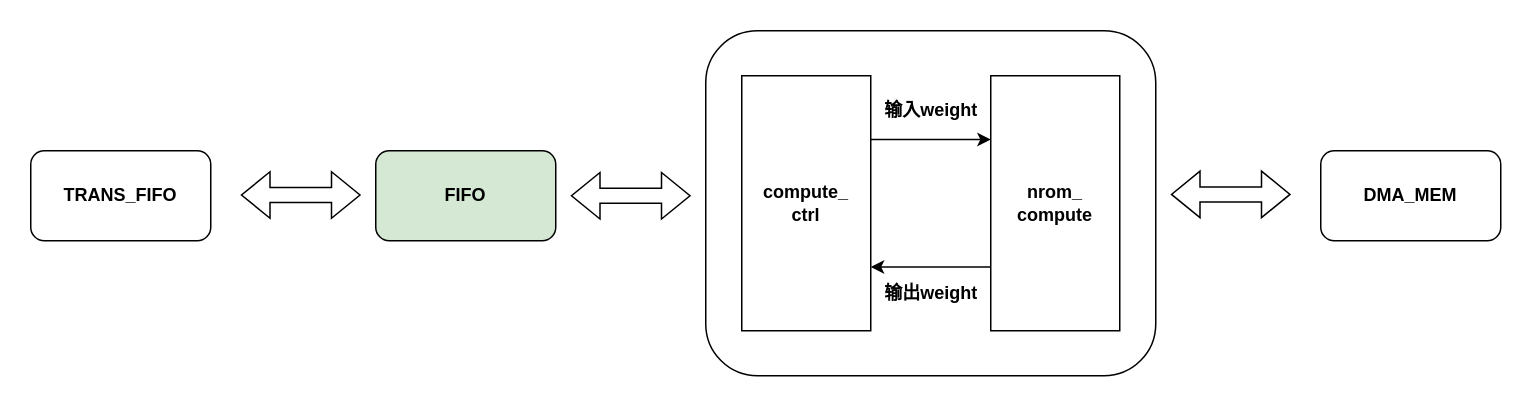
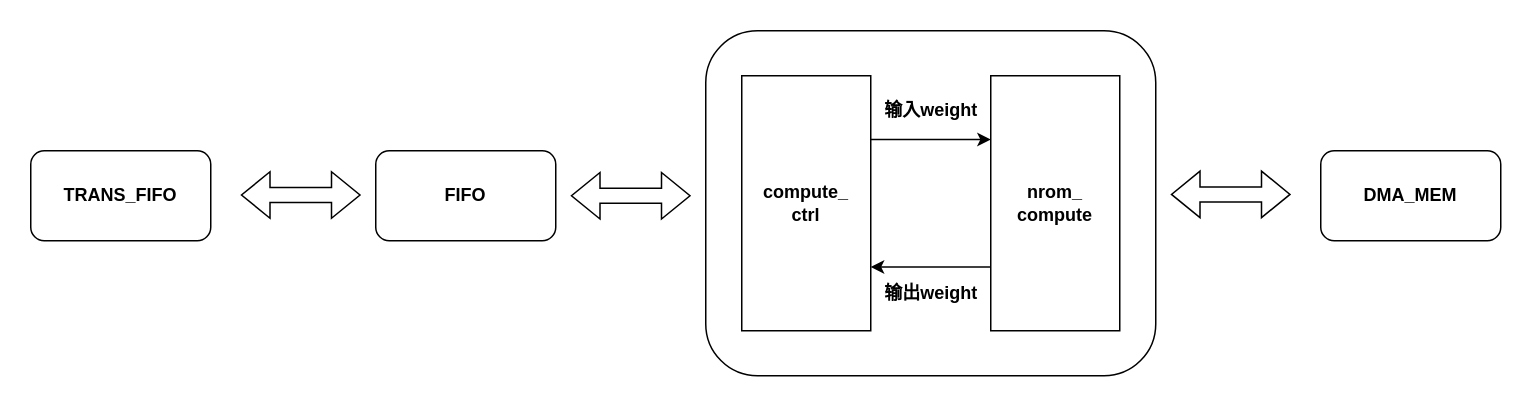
- <mxCell id="10" value="FIFO" style="rounded=1;whiteSpace=wrap;html=1;fontStyle=1;fillColor=#d5e8d4;" vertex="1" parent="1"><mxGeometry x="250" y="100" width="120" height="60" as="geometry" /></mxCell>
+ <mxCell id="10" value="FIFO" style="rounded=1;whiteSpace=wrap;html=1;fontStyle=1" vertex="1" parent="1"><mxGeometry x="250" y="100" width="120" height="60" as="geometry" /></mxCell>
